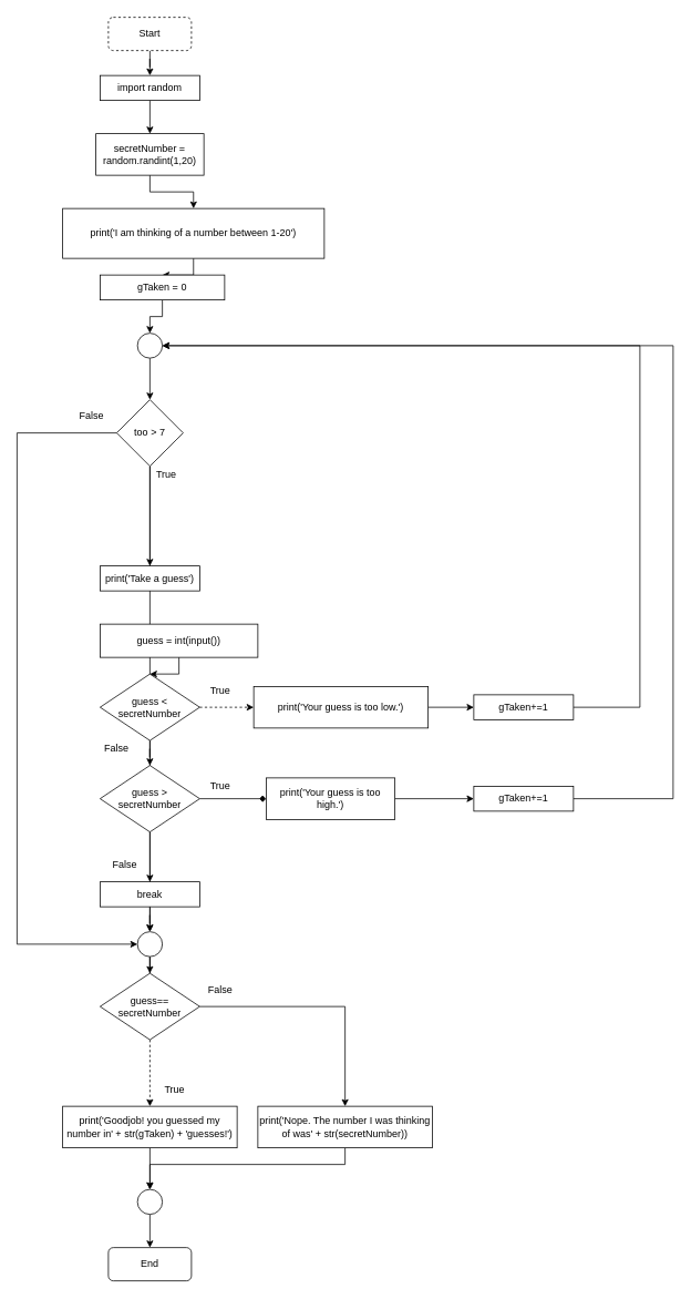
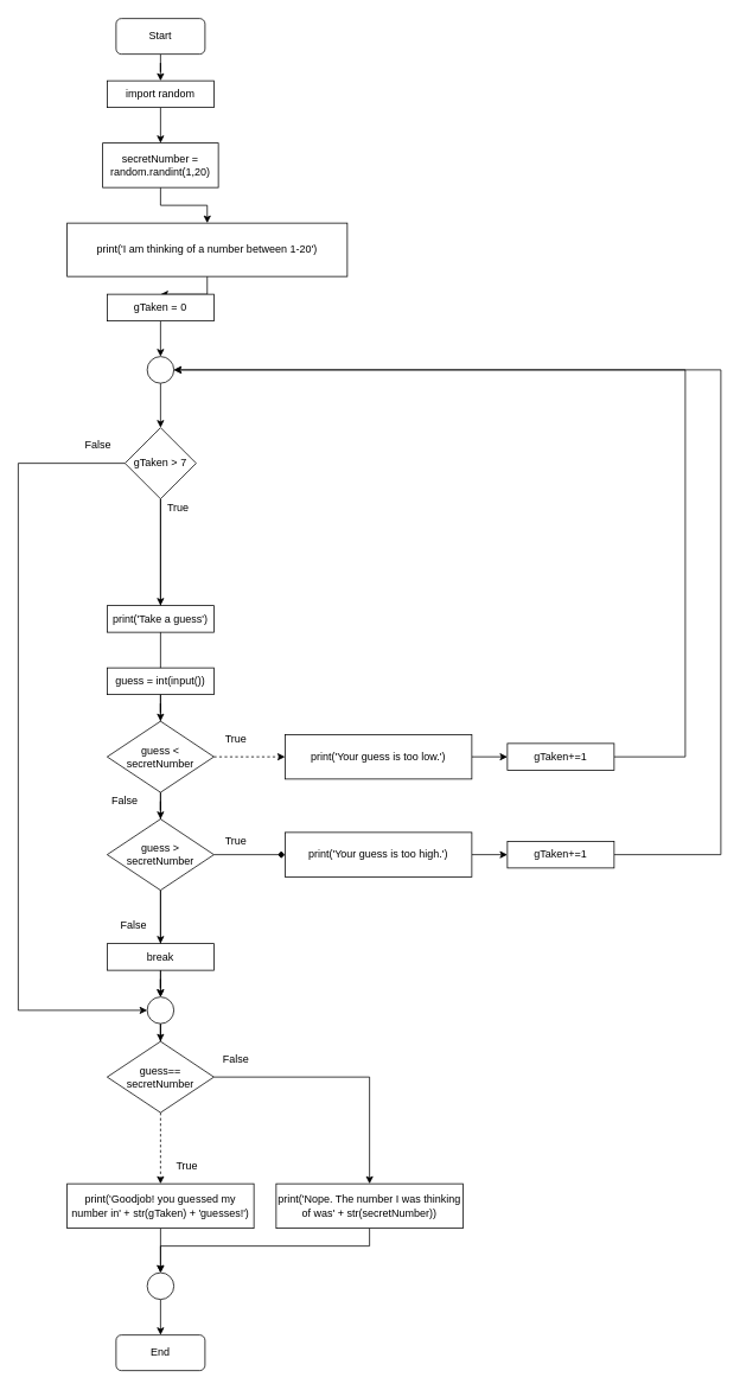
- <mxCell id="3" value="Start" style="rounded=1;whiteSpace=wrap;html=1;dashed=1;" vertex="1" parent="1"><mxGeometry x="130" y="20" width="100" height="40" as="geometry" /></mxCell>
+ <mxCell id="3" value="Start" style="rounded=1;whiteSpace=wrap;html=1;" vertex="1" parent="1"><mxGeometry x="130" y="20" width="100" height="40" as="geometry" /></mxCell>
- <mxCell id="11" value="gTaken = 0" style="rounded=0;whiteSpace=wrap;html=1;" vertex="1" parent="1"><mxGeometry x="120" y="330" width="150" height="30" as="geometry" /></mxCell>
+ <mxCell id="11" value="gTaken = 0" style="rounded=0;whiteSpace=wrap;html=1;" vertex="1" parent="1"><mxGeometry x="120" y="330" width="120" height="30" as="geometry" /></mxCell>
- <mxCell id="15" value="too &amp;gt; 7" style="rhombus;whiteSpace=wrap;html=1;" vertex="1" parent="1"><mxGeometry x="140" y="480" width="80" height="80" as="geometry" /></mxCell>
+ <mxCell id="15" value="gTaken &amp;gt; 7" style="rhombus;whiteSpace=wrap;html=1;" vertex="1" parent="1"><mxGeometry x="140" y="480" width="80" height="80" as="geometry" /></mxCell>
- <mxCell id="19" value="guess = int(input())" style="rounded=0;whiteSpace=wrap;html=1;" vertex="1" parent="1"><mxGeometry x="120" y="750" width="190" height="40" as="geometry" /></mxCell>
+ <mxCell id="19" value="guess = int(input())" style="rounded=0;whiteSpace=wrap;html=1;" vertex="1" parent="1"><mxGeometry x="120" y="750" width="120" height="30" as="geometry" /></mxCell>
- <mxCell id="24" value="print('Your guess is too low.')" style="rounded=0;whiteSpace=wrap;html=1;" vertex="1" parent="1"><mxGeometry x="305" y="825" width="210" height="50" as="geometry" /></mxCell>
+ <mxCell id="24" value="print('Your guess is too low.')" style="rounded=0;whiteSpace=wrap;html=1;" vertex="1" parent="1"><mxGeometry x="320" y="825" width="210" height="50" as="geometry" /></mxCell>
- <mxCell id="32" value="print('Your guess is too high.')" style="rounded=0;whiteSpace=wrap;html=1;" vertex="1" parent="1"><mxGeometry x="320" y="935" width="155" height="50" as="geometry" /></mxCell>
+ <mxCell id="32" value="print('Your guess is too high.')" style="rounded=0;whiteSpace=wrap;html=1;" vertex="1" parent="1"><mxGeometry x="320" y="935" width="210" height="50" as="geometry" /></mxCell>
